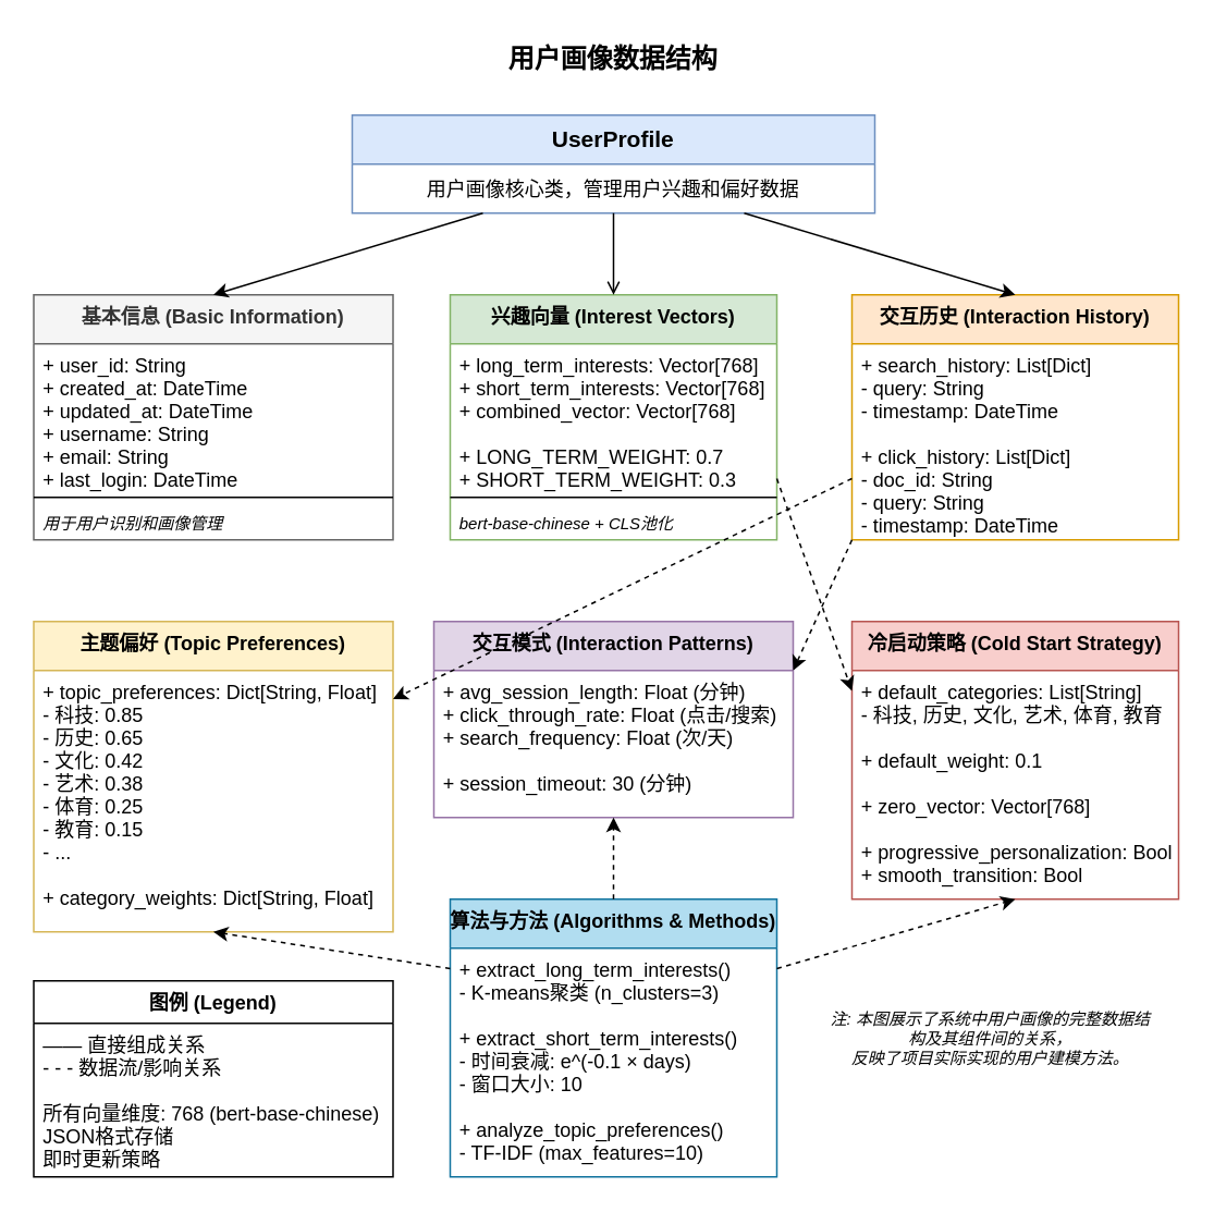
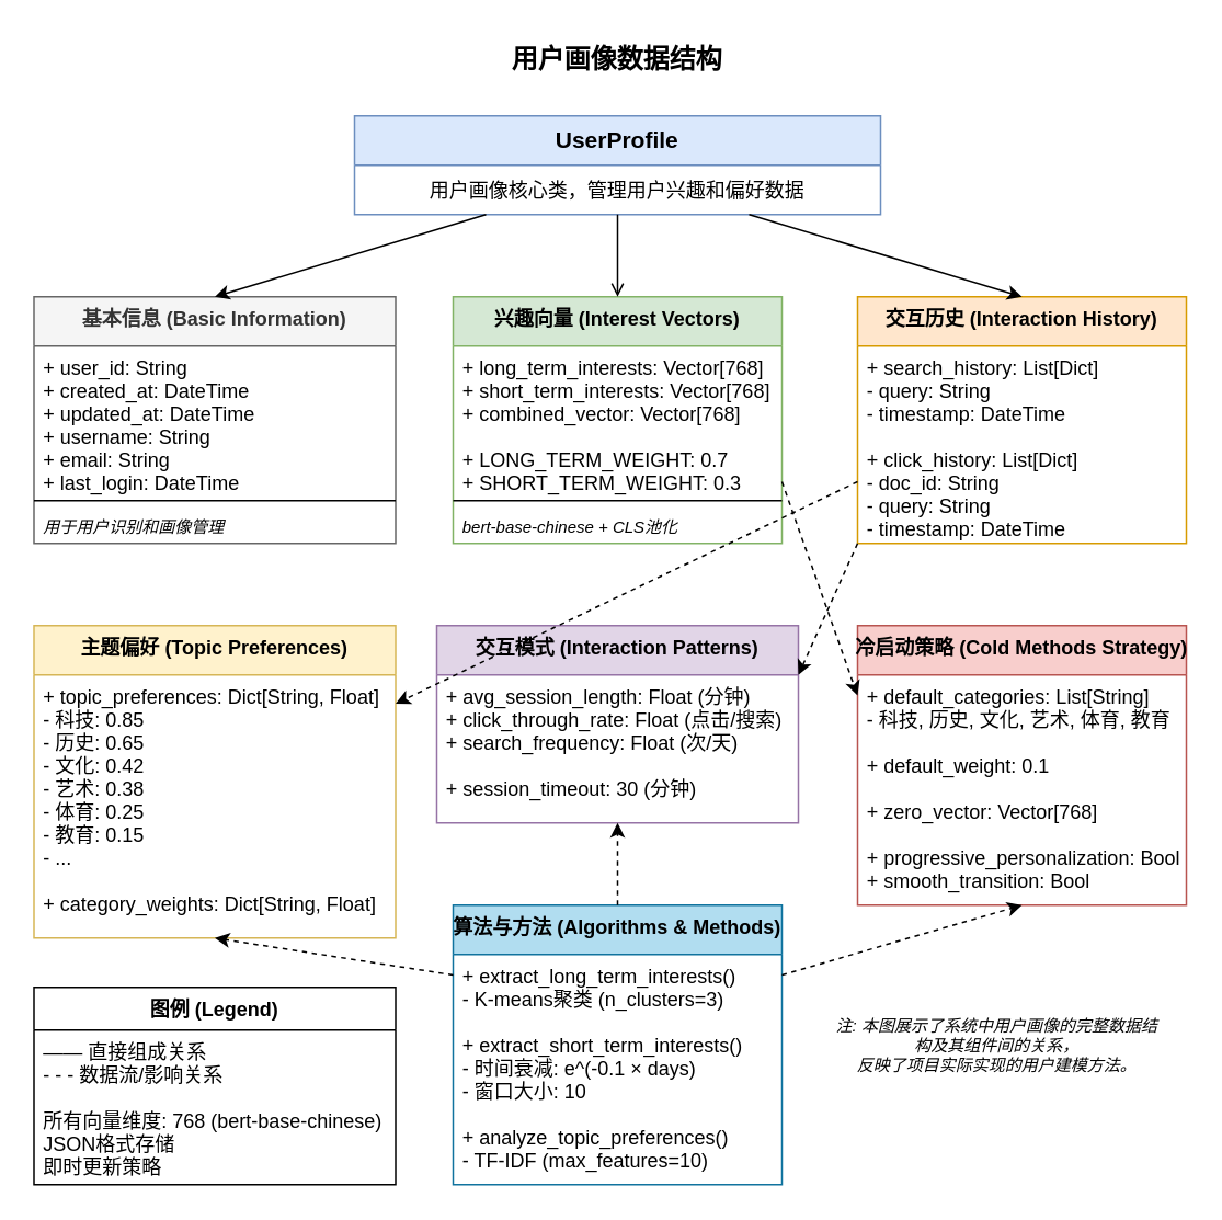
- <mxCell id="19" value="冷启动策略 (Cold Start Strategy)" style="swimlane;fontStyle=1;align=center;verticalAlign=top;childLayout=stackLayout;horizontal=1;startSize=30;horizontalStack=0;resizeParent=1;resizeParentMax=0;resizeLast=0;collapsible=1;marginBottom=0;fontSize=12;fillColor=#f8cecc;strokeColor=#b85450;" vertex="1" parent="1"><mxGeometry x="521" y="380" width="200" height="170" as="geometry" /></mxCell>
+ <mxCell id="19" value="冷启动策略 (Cold Methods Strategy)" style="swimlane;fontStyle=1;align=center;verticalAlign=top;childLayout=stackLayout;horizontal=1;startSize=30;horizontalStack=0;resizeParent=1;resizeParentMax=0;resizeLast=0;collapsible=1;marginBottom=0;fontSize=12;fillColor=#f8cecc;strokeColor=#b85450;" vertex="1" parent="1"><mxGeometry x="521" y="380" width="200" height="170" as="geometry" /></mxCell>
